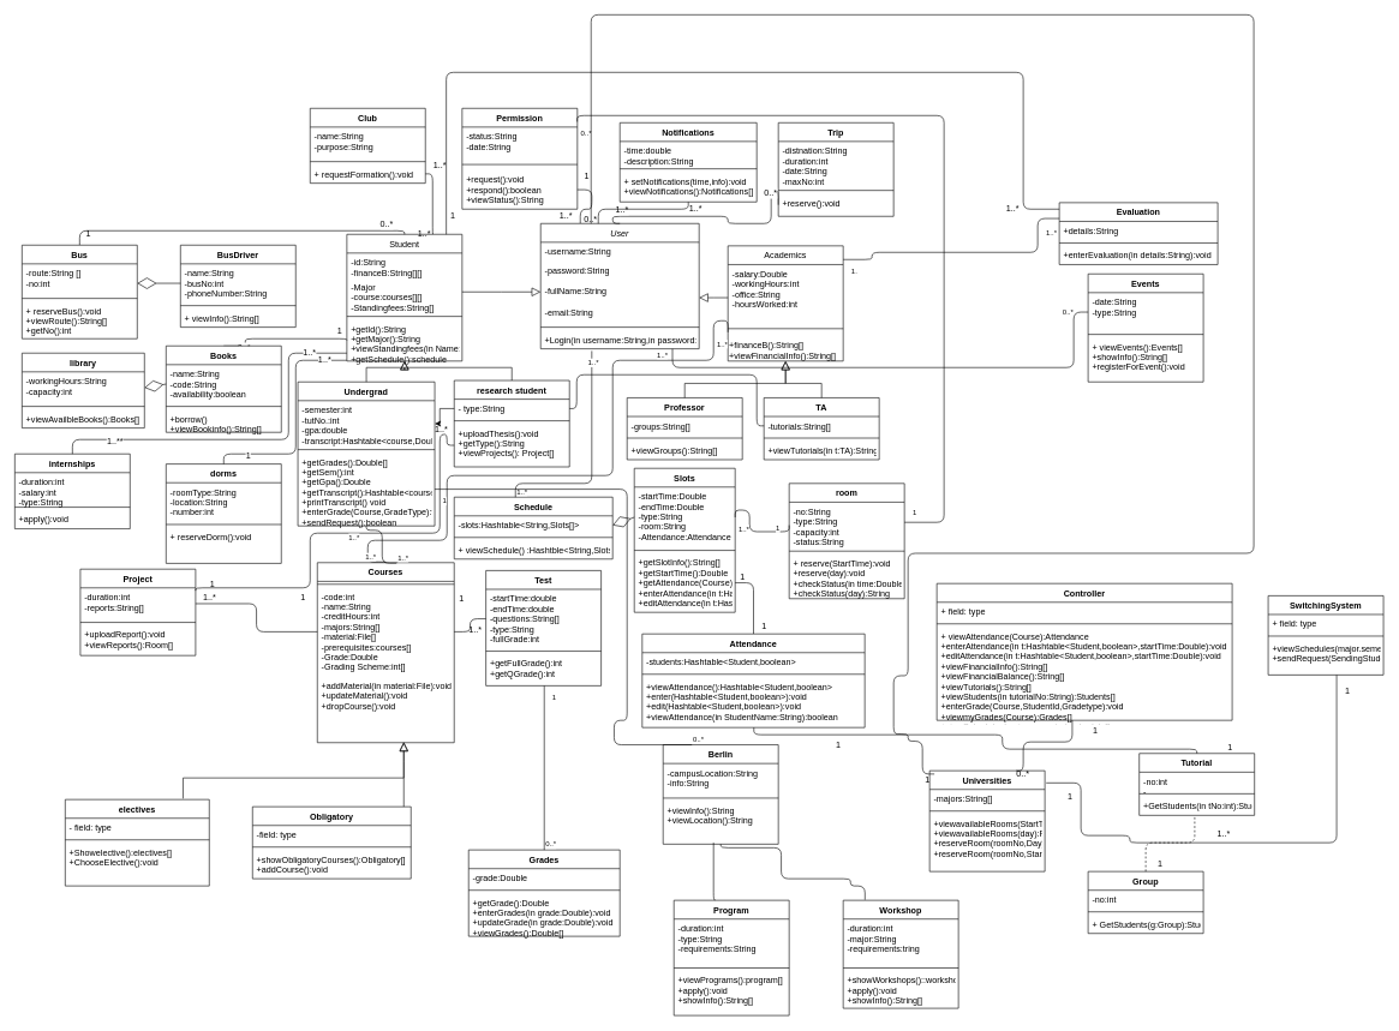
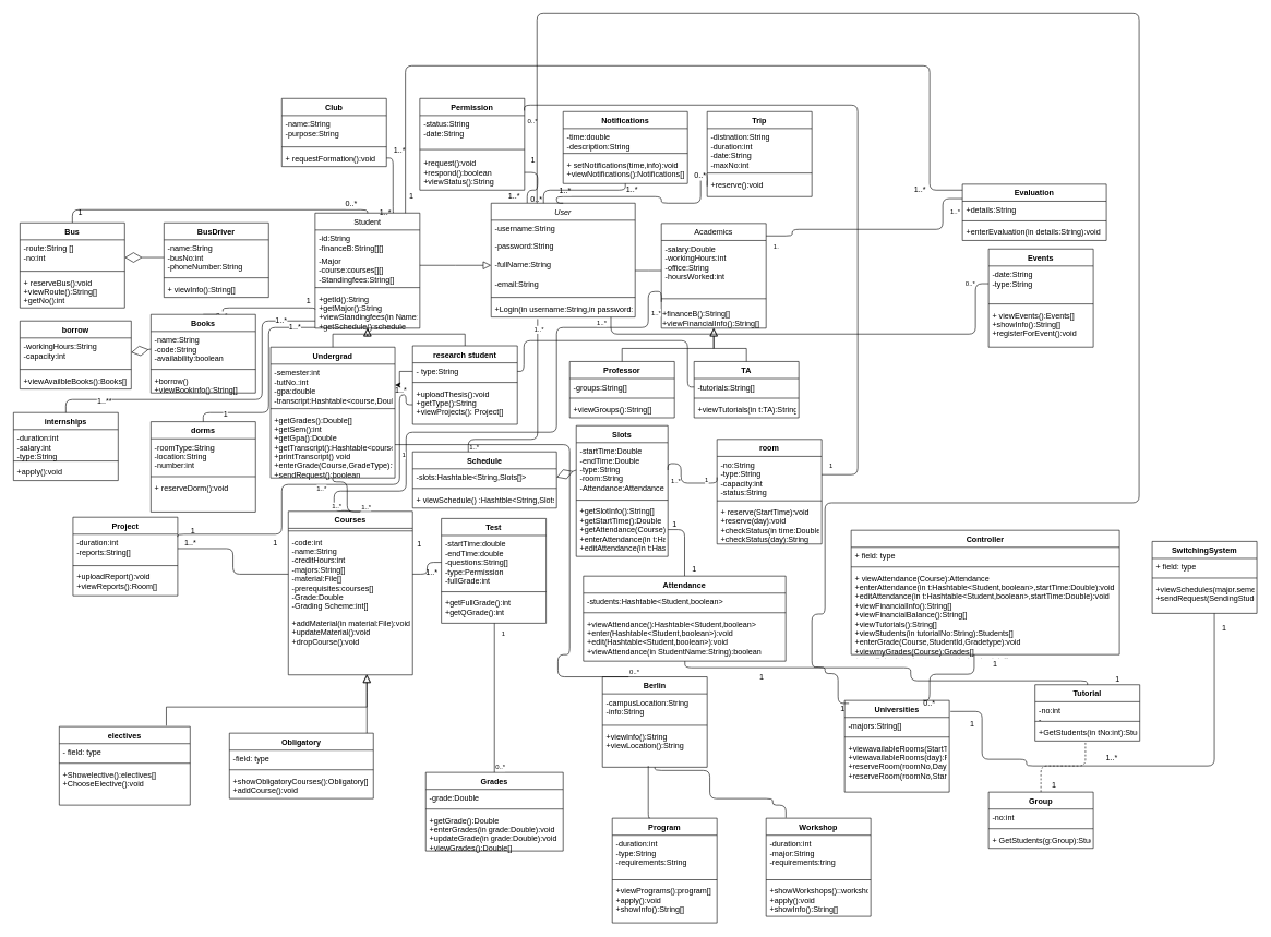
- <mxCell id="20" value="" style="endArrow=block;endSize=10;endFill=0;shadow=0;strokeWidth=1;rounded=0;edgeStyle=elbowEdgeStyle;elbow=vertical;" parent="1" source="16" target="3" edge="1"><mxGeometry width="160" relative="1" as="geometry"><mxPoint x="630" y="673" as="sourcePoint" /><mxPoint x="730" y="571" as="targetPoint" /></mxGeometry></mxCell>
+ <mxCell id="20" value="" style="endArrow=none;endSize=10;endFill=0;shadow=0;strokeWidth=1;rounded=0;edgeStyle=elbowEdgeStyle;elbow=vertical;" parent="1" source="16" target="3" edge="1"><mxGeometry width="160" relative="1" as="geometry"><mxPoint x="630" y="673" as="sourcePoint" /><mxPoint x="730" y="571" as="targetPoint" /></mxGeometry></mxCell>
- <mxCell id="79" value="library" style="swimlane;fontStyle=1;align=center;verticalAlign=top;childLayout=stackLayout;horizontal=1;startSize=26;horizontalStack=0;resizeParent=1;resizeParentMax=0;resizeLast=0;collapsible=1;marginBottom=0;" parent="1" vertex="1"><mxGeometry x="30" y="490" width="170" height="104" as="geometry" /></mxCell>
+ <mxCell id="79" value="borrow" style="swimlane;fontStyle=1;align=center;verticalAlign=top;childLayout=stackLayout;horizontal=1;startSize=26;horizontalStack=0;resizeParent=1;resizeParentMax=0;resizeLast=0;collapsible=1;marginBottom=0;" parent="1" vertex="1"><mxGeometry x="30" y="490" width="170" height="104" as="geometry" /></mxCell>
- <mxCell id="113" value="-startTime:double&#10;-endTime:double&#10;-questions:String[]&#10;-type:String&#10;-fullGrade:int" style="text;strokeColor=none;fillColor=none;align=left;verticalAlign=top;spacingLeft=4;spacingRight=4;overflow=hidden;rotatable=0;points=[[0,0.5],[1,0.5]];portConstraint=eastwest;" parent="112" vertex="1"><mxGeometry y="26" width="160" height="82" as="geometry" /></mxCell>
+ <mxCell id="113" value="-startTime:double&#10;-endTime:double&#10;-questions:String[]&#10;-type:Permission&#10;-fullGrade:int" style="text;strokeColor=none;fillColor=none;align=left;verticalAlign=top;spacingLeft=4;spacingRight=4;overflow=hidden;rotatable=0;points=[[0,0.5],[1,0.5]];portConstraint=eastwest;" parent="112" vertex="1"><mxGeometry y="26" width="160" height="82" as="geometry" /></mxCell>
